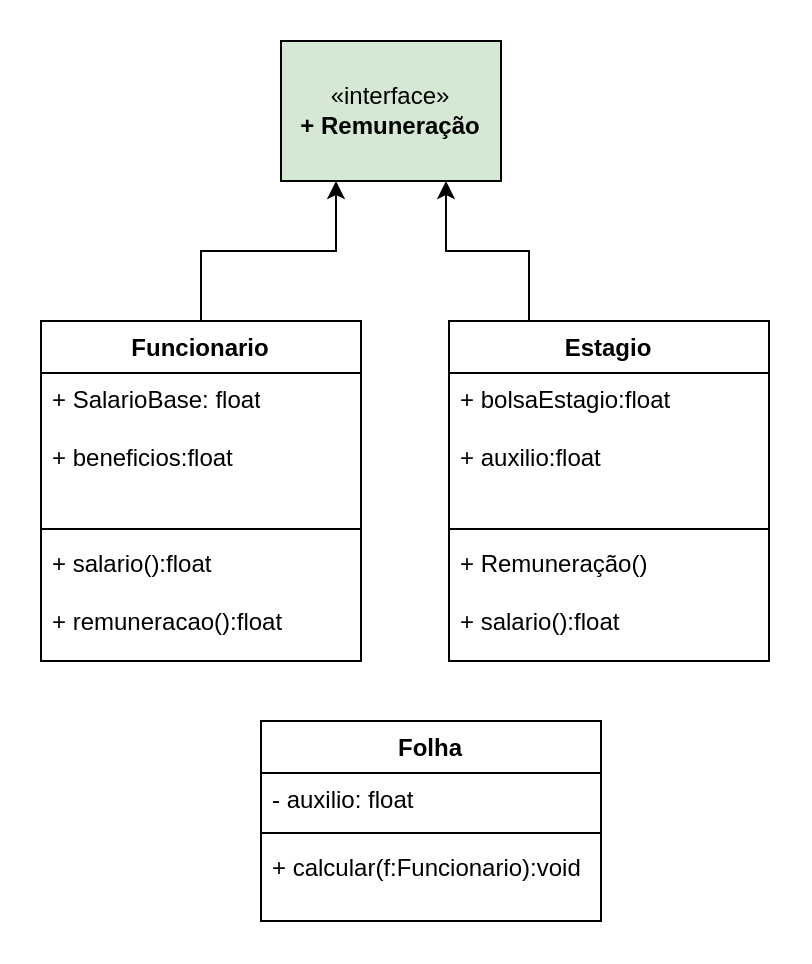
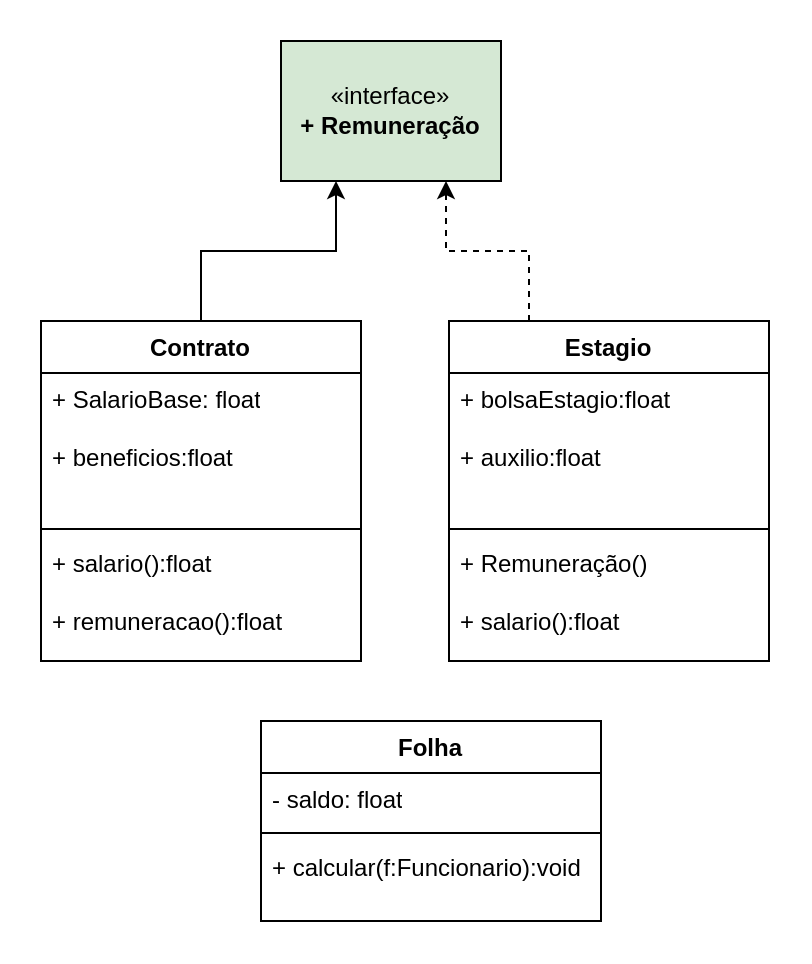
- <mxCell id="8" style="edgeStyle=orthogonalEdgeStyle;rounded=0;orthogonalLoop=1;jettySize=auto;html=1;exitX=0.25;exitY=0;exitDx=0;exitDy=0;entryX=0.75;entryY=1;entryDx=0;entryDy=0;" edge="1" parent="1" source="9" target="7"><mxGeometry relative="1" as="geometry" /></mxCell>
+ <mxCell id="8" style="edgeStyle=orthogonalEdgeStyle;rounded=0;orthogonalLoop=1;jettySize=auto;html=1;exitX=0.25;exitY=0;exitDx=0;exitDy=0;entryX=0.75;entryY=1;entryDx=0;entryDy=0;dashed=1;" edge="1" parent="1" source="9" target="7"><mxGeometry relative="1" as="geometry" /></mxCell>
- <mxCell id="3" value="Funcionario" style="swimlane;fontStyle=1;align=center;verticalAlign=top;childLayout=stackLayout;horizontal=1;startSize=26;horizontalStack=0;resizeParent=1;resizeParentMax=0;resizeLast=0;collapsible=1;marginBottom=0;whiteSpace=wrap;html=1;" vertex="1" parent="1"><mxGeometry x="20" y="160" width="160" height="170" as="geometry" /></mxCell>
+ <mxCell id="3" value="Contrato" style="swimlane;fontStyle=1;align=center;verticalAlign=top;childLayout=stackLayout;horizontal=1;startSize=26;horizontalStack=0;resizeParent=1;resizeParentMax=0;resizeLast=0;collapsible=1;marginBottom=0;whiteSpace=wrap;html=1;" vertex="1" parent="1"><mxGeometry x="20" y="160" width="160" height="170" as="geometry" /></mxCell>
- <mxCell id="14" value="- auxilio: float" style="text;strokeColor=none;fillColor=none;align=left;verticalAlign=top;spacingLeft=4;spacingRight=4;overflow=hidden;rotatable=0;points=[[0,0.5],[1,0.5]];portConstraint=eastwest;whiteSpace=wrap;html=1;" vertex="1" parent="13"><mxGeometry y="26" width="170" height="26" as="geometry" /></mxCell>
+ <mxCell id="14" value="- saldo: float" style="text;strokeColor=none;fillColor=none;align=left;verticalAlign=top;spacingLeft=4;spacingRight=4;overflow=hidden;rotatable=0;points=[[0,0.5],[1,0.5]];portConstraint=eastwest;whiteSpace=wrap;html=1;" vertex="1" parent="13"><mxGeometry y="26" width="170" height="26" as="geometry" /></mxCell>
